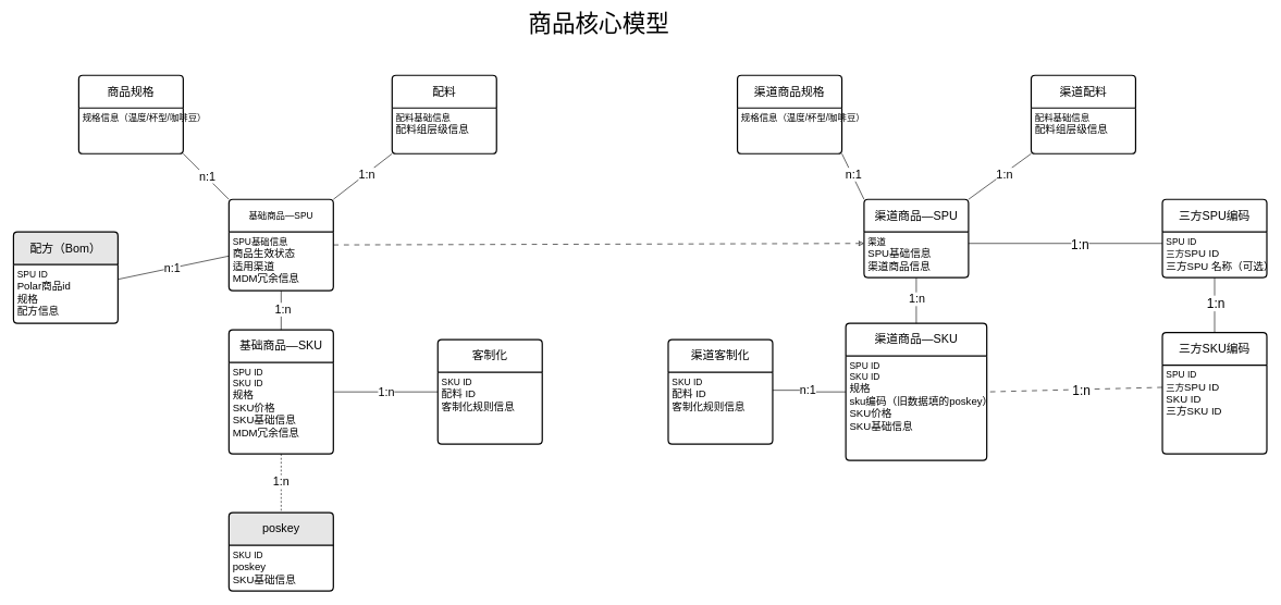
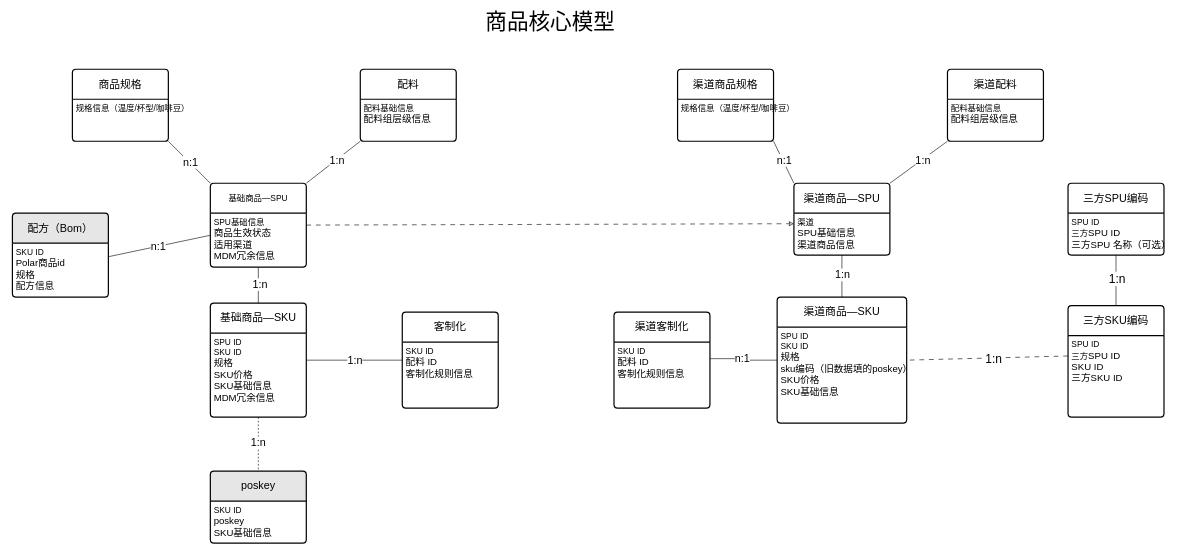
- <mxCell id="50" style="edgeStyle=orthogonalEdgeStyle;rounded=0;orthogonalLoop=1;jettySize=auto;html=1;exitX=1;exitY=0.25;exitDx=0;exitDy=0;entryX=0;entryY=0.25;entryDx=0;entryDy=0;endArrow=none;endFill=0;" edge="1" parent="1" source="30" target="49"><mxGeometry relative="1" as="geometry" /></mxCell>
- <mxCell id="51" value="1:n" style="edgeLabel;html=1;align=center;verticalAlign=middle;resizable=0;points=[];fontSize=20;" vertex="1" connectable="0" parent="50"><mxGeometry x="0.145" y="1" relative="1" as="geometry"><mxPoint y="1" as="offset" /></mxGeometry></mxCell>
- <mxCell id="26" value="&lt;div&gt;&lt;font style=&quot;font-size: 14px;&quot;&gt;SPU ID&lt;/font&gt;&lt;/div&gt;&lt;div&gt;&lt;font size=&quot;3&quot;&gt;Polar商品id&lt;/font&gt;&lt;/div&gt;&lt;div&gt;&lt;font size=&quot;3&quot;&gt;规格&lt;/font&gt;&lt;/div&gt;&lt;div&gt;&lt;font size=&quot;3&quot;&gt;配方信息&lt;/font&gt;&lt;/div&gt;" style="align=left;strokeColor=none;fillColor=none;spacingLeft=4;fontSize=12;verticalAlign=top;resizable=0;rotatable=0;part=1;html=1;" parent="25" vertex="1"><mxGeometry y="50" width="160" height="90" as="geometry" /></mxCell>
+ <mxCell id="26" value="&lt;div&gt;&lt;font style=&quot;font-size: 14px;&quot;&gt;SKU ID&lt;/font&gt;&lt;/div&gt;&lt;div&gt;&lt;font size=&quot;3&quot;&gt;Polar商品id&lt;/font&gt;&lt;/div&gt;&lt;div&gt;&lt;font size=&quot;3&quot;&gt;规格&lt;/font&gt;&lt;/div&gt;&lt;div&gt;&lt;font size=&quot;3&quot;&gt;配方信息&lt;/font&gt;&lt;/div&gt;" style="align=left;strokeColor=none;fillColor=none;spacingLeft=4;fontSize=12;verticalAlign=top;resizable=0;rotatable=0;part=1;html=1;" parent="25" vertex="1"><mxGeometry y="50" width="160" height="90" as="geometry" /></mxCell>
